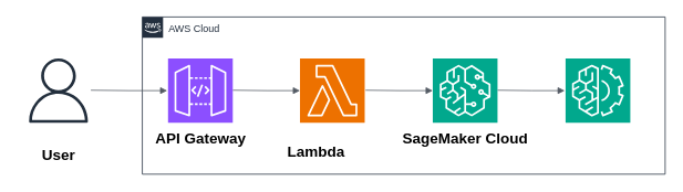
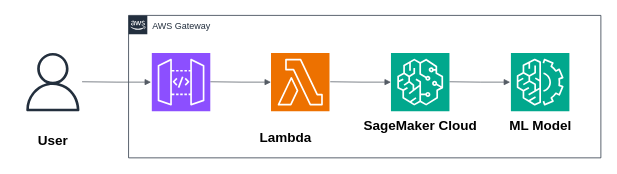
- <mxCell id="2" value="AWS Cloud" style="points=[[0,0],[0.25,0],[0.5,0],[0.75,0],[1,0],[1,0.25],[1,0.5],[1,0.75],[1,1],[0.75,1],[0.5,1],[0.25,1],[0,1],[0,0.75],[0,0.5],[0,0.25]];outlineConnect=0;gradientColor=none;html=1;whiteSpace=wrap;fontSize=12;fontStyle=0;container=1;pointerEvents=0;collapsible=0;recursiveResize=0;shape=mxgraph.aws4.group;grIcon=mxgraph.aws4.group_aws_cloud_alt;strokeColor=#232F3E;fillColor=none;verticalAlign=top;align=left;spacingLeft=30;fontColor=#232F3E;dashed=0;" parent="1" vertex="1"><mxGeometry x="171" y="20" width="630" height="190" as="geometry" /></mxCell>
+ <mxCell id="2" value="AWS Gateway" style="points=[[0,0],[0.25,0],[0.5,0],[0.75,0],[1,0],[1,0.25],[1,0.5],[1,0.75],[1,1],[0.75,1],[0.5,1],[0.25,1],[0,1],[0,0.75],[0,0.5],[0,0.25]];outlineConnect=0;gradientColor=none;html=1;whiteSpace=wrap;fontSize=12;fontStyle=0;container=1;pointerEvents=0;collapsible=0;recursiveResize=0;shape=mxgraph.aws4.group;grIcon=mxgraph.aws4.group_aws_cloud_alt;strokeColor=#232F3E;fillColor=none;verticalAlign=top;align=left;spacingLeft=30;fontColor=#232F3E;dashed=0;" parent="1" vertex="1"><mxGeometry x="171" y="20" width="630" height="190" as="geometry" /></mxCell>
- <mxCell id="3" value="API Gateway" style="text;strokeColor=none;fillColor=none;html=1;fontSize=18;fontStyle=1;verticalAlign=middle;align=center;" parent="2" vertex="1"><mxGeometry x="20" y="128" width="100" height="40" as="geometry" /></mxCell>
+ <mxCell id="9" value="ML Model" style="text;strokeColor=none;fillColor=none;html=1;fontSize=18;fontStyle=1;verticalAlign=middle;align=center;" parent="2" vertex="1"><mxGeometry x="499" y="128" width="100" height="40" as="geometry" /></mxCell>
